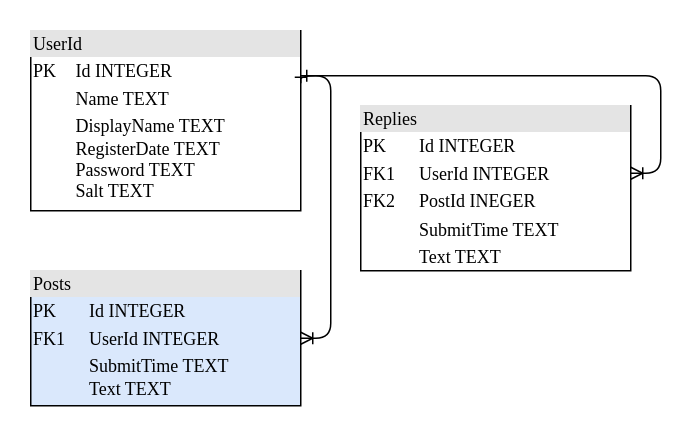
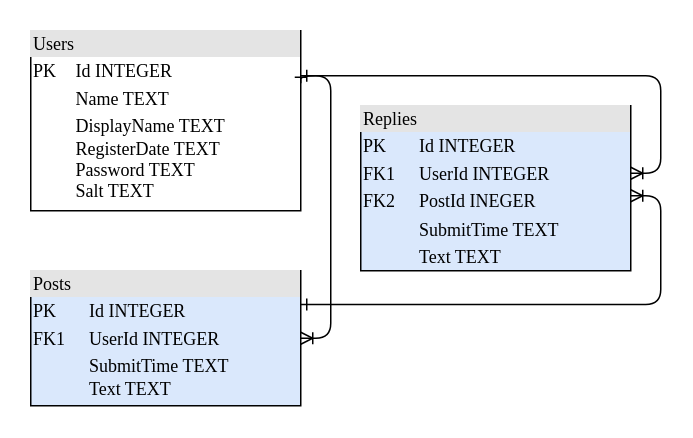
- <mxCell id="2" value="&lt;div style=&quot;box-sizing:border-box;width:100%;background:#e4e4e4;padding:2px;&quot;&gt;UserId&lt;/div&gt;&lt;table style=&quot;width:100%;font-size:1em;&quot; cellpadding=&quot;2&quot; cellspacing=&quot;0&quot;&gt;&lt;tbody&gt;&lt;tr&gt;&lt;td&gt;PK&lt;/td&gt;&lt;td&gt;Id INTEGER&lt;/td&gt;&lt;/tr&gt;&lt;tr&gt;&lt;td&gt;&lt;br&gt;&lt;/td&gt;&lt;td&gt;Name TEXT&lt;/td&gt;&lt;/tr&gt;&lt;tr&gt;&lt;td&gt;&lt;/td&gt;&lt;td&gt;DisplayName TEXT&lt;br&gt;RegisterDate TEXT&lt;br&gt;Password TEXT&lt;br&gt;Salt TEXT&lt;/td&gt;&lt;/tr&gt;&lt;/tbody&gt;&lt;/table&gt;" style="verticalAlign=top;align=left;overflow=fill;html=1;rounded=0;shadow=0;comic=0;labelBackgroundColor=none;strokeWidth=1;fontFamily=Verdana;fontSize=12" parent="1" vertex="1"><mxGeometry x="20" y="20" width="180" height="120" as="geometry" /></mxCell>
+ <mxCell id="2" value="&lt;div style=&quot;box-sizing:border-box;width:100%;background:#e4e4e4;padding:2px;&quot;&gt;Users&lt;/div&gt;&lt;table style=&quot;width:100%;font-size:1em;&quot; cellpadding=&quot;2&quot; cellspacing=&quot;0&quot;&gt;&lt;tbody&gt;&lt;tr&gt;&lt;td&gt;PK&lt;/td&gt;&lt;td&gt;Id INTEGER&lt;/td&gt;&lt;/tr&gt;&lt;tr&gt;&lt;td&gt;&lt;br&gt;&lt;/td&gt;&lt;td&gt;Name TEXT&lt;/td&gt;&lt;/tr&gt;&lt;tr&gt;&lt;td&gt;&lt;/td&gt;&lt;td&gt;DisplayName TEXT&lt;br&gt;RegisterDate TEXT&lt;br&gt;Password TEXT&lt;br&gt;Salt TEXT&lt;/td&gt;&lt;/tr&gt;&lt;/tbody&gt;&lt;/table&gt;" style="verticalAlign=top;align=left;overflow=fill;html=1;rounded=0;shadow=0;comic=0;labelBackgroundColor=none;strokeWidth=1;fontFamily=Verdana;fontSize=12" parent="1" vertex="1"><mxGeometry x="20" y="20" width="180" height="120" as="geometry" /></mxCell>
- <mxCell id="4" value="&lt;div style=&quot;box-sizing: border-box ; width: 100% ; background: #e4e4e4 ; padding: 2px&quot;&gt;Replies&lt;/div&gt;&lt;table style=&quot;width: 100% ; font-size: 1em&quot; cellpadding=&quot;2&quot; cellspacing=&quot;0&quot;&gt;&lt;tbody&gt;&lt;tr&gt;&lt;td&gt;PK&lt;br&gt;&lt;/td&gt;&lt;td&gt;Id INTEGER&lt;br&gt;&lt;/td&gt;&lt;/tr&gt;&lt;tr&gt;&lt;td&gt;FK1&lt;br&gt;&lt;/td&gt;&lt;td&gt;UserId INTEGER&lt;/td&gt;&lt;/tr&gt;&lt;tr&gt;&lt;td&gt;FK2&lt;br&gt;&lt;/td&gt;&lt;td&gt;PostId INEGER&lt;/td&gt;&lt;/tr&gt;&lt;tr&gt;&lt;td&gt;&lt;br&gt;&lt;/td&gt;&lt;td&gt;SubmitTime TEXT&lt;/td&gt;&lt;/tr&gt;&lt;tr&gt;&lt;td&gt;&lt;br&gt;&lt;/td&gt;&lt;td&gt;Text TEXT&lt;/td&gt;&lt;/tr&gt;&lt;tr&gt;&lt;td&gt;&lt;/td&gt;&lt;td&gt;&lt;br&gt;&lt;/td&gt;&lt;/tr&gt;&lt;/tbody&gt;&lt;/table&gt;" style="verticalAlign=top;align=left;overflow=fill;html=1;rounded=0;shadow=0;comic=0;labelBackgroundColor=none;strokeWidth=1;fontFamily=Verdana;fontSize=12" parent="1" vertex="1"><mxGeometry x="240" y="70" width="180" height="110" as="geometry" /></mxCell>
+ <mxCell id="4" value="&lt;div style=&quot;box-sizing: border-box ; width: 100% ; background: #e4e4e4 ; padding: 2px&quot;&gt;Replies&lt;/div&gt;&lt;table style=&quot;width: 100% ; font-size: 1em&quot; cellpadding=&quot;2&quot; cellspacing=&quot;0&quot;&gt;&lt;tbody&gt;&lt;tr&gt;&lt;td&gt;PK&lt;br&gt;&lt;/td&gt;&lt;td&gt;Id INTEGER&lt;br&gt;&lt;/td&gt;&lt;/tr&gt;&lt;tr&gt;&lt;td&gt;FK1&lt;br&gt;&lt;/td&gt;&lt;td&gt;UserId INTEGER&lt;/td&gt;&lt;/tr&gt;&lt;tr&gt;&lt;td&gt;FK2&lt;br&gt;&lt;/td&gt;&lt;td&gt;PostId INEGER&lt;/td&gt;&lt;/tr&gt;&lt;tr&gt;&lt;td&gt;&lt;br&gt;&lt;/td&gt;&lt;td&gt;SubmitTime TEXT&lt;/td&gt;&lt;/tr&gt;&lt;tr&gt;&lt;td&gt;&lt;br&gt;&lt;/td&gt;&lt;td&gt;Text TEXT&lt;/td&gt;&lt;/tr&gt;&lt;tr&gt;&lt;td&gt;&lt;/td&gt;&lt;td&gt;&lt;br&gt;&lt;/td&gt;&lt;/tr&gt;&lt;/tbody&gt;&lt;/table&gt;" style="verticalAlign=top;align=left;overflow=fill;html=1;rounded=0;shadow=0;comic=0;labelBackgroundColor=none;strokeWidth=1;fontFamily=Verdana;fontSize=12;fillColor=#dae8fc;" parent="1" vertex="1"><mxGeometry x="240" y="70" width="180" height="110" as="geometry" /></mxCell>
+ <mxCell id="7" style="edgeStyle=orthogonalEdgeStyle;html=1;labelBackgroundColor=none;startArrow=ERone;endArrow=ERoneToMany;fontFamily=Verdana;fontSize=12;align=left;startFill=0;exitX=1;exitY=0.25;exitDx=0;exitDy=0;" edge="1" parent="1" source="3" target="4"><mxGeometry relative="1" as="geometry"><mxPoint x="210" y="60" as="sourcePoint" /><mxPoint x="460" y="145" as="targetPoint" /><Array as="points"><mxPoint x="440" y="203" /><mxPoint x="440" y="130" /></Array></mxGeometry></mxCell>
